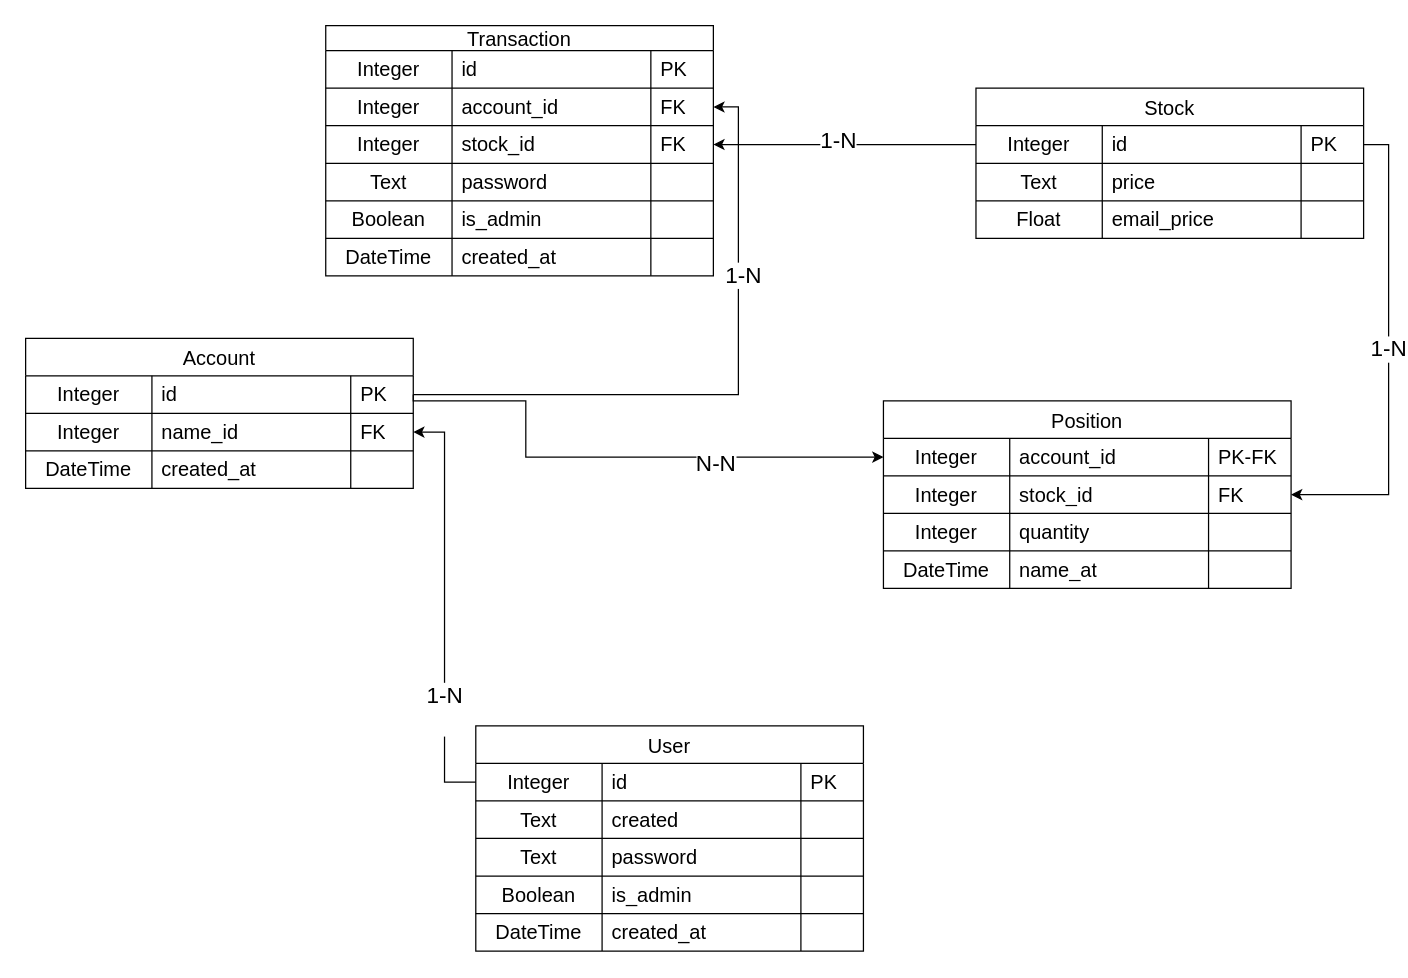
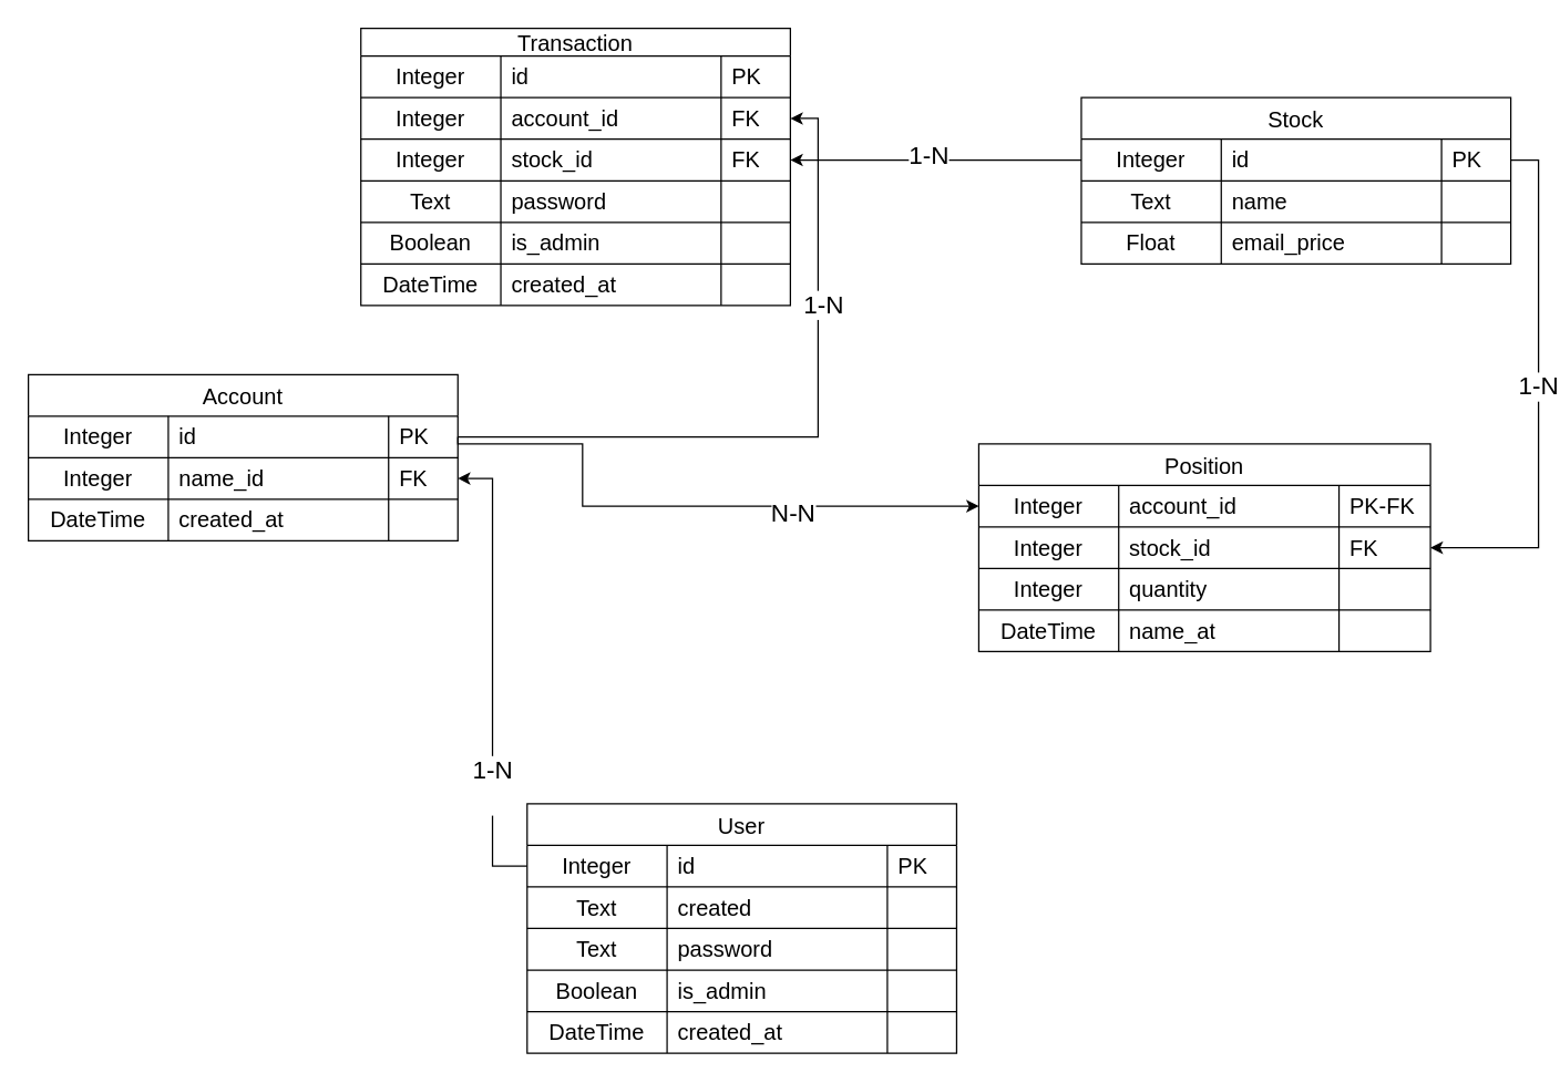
- <mxCell id="22" value="price" style="shape=partialRectangle;html=1;whiteSpace=wrap;connectable=0;fillColor=none;top=0;left=0;bottom=0;right=0;align=left;spacingLeft=6;overflow=hidden;strokeColor=inherit;fontSize=16;" vertex="1" parent="20"><mxGeometry x="101" width="159" height="30" as="geometry"><mxRectangle width="159" height="30" as="alternateBounds" /></mxGeometry></mxCell>
+ <mxCell id="22" value="name" style="shape=partialRectangle;html=1;whiteSpace=wrap;connectable=0;fillColor=none;top=0;left=0;bottom=0;right=0;align=left;spacingLeft=6;overflow=hidden;strokeColor=inherit;fontSize=16;" vertex="1" parent="20"><mxGeometry x="101" width="159" height="30" as="geometry"><mxRectangle width="159" height="30" as="alternateBounds" /></mxGeometry></mxCell>
